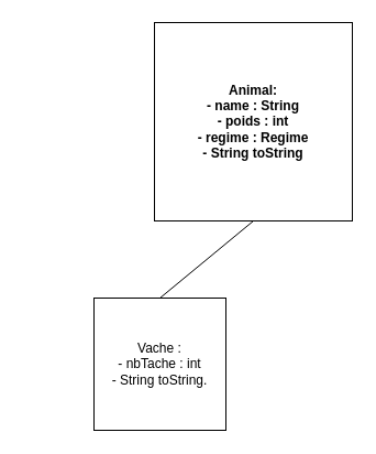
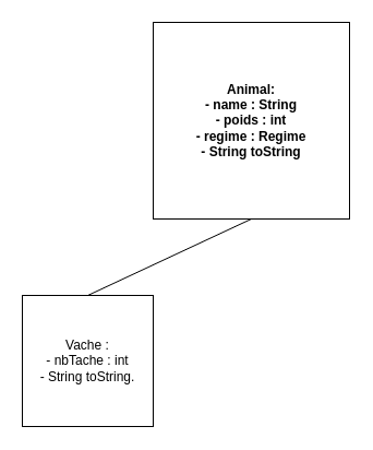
- <mxCell id="4" value="Vache :&lt;br&gt;- nbTache : int&lt;br&gt;- String toString." style="whiteSpace=wrap;html=1;aspect=fixed;" vertex="1" parent="1"><mxGeometry x="85" y="270" width="120" height="120" as="geometry" /></mxCell>
+ <mxCell id="4" value="Vache :&lt;br&gt;- nbTache : int&lt;br&gt;- String toString." style="whiteSpace=wrap;html=1;aspect=fixed;" vertex="1" parent="1"><mxGeometry x="20" y="270" width="120" height="120" as="geometry" /></mxCell>
